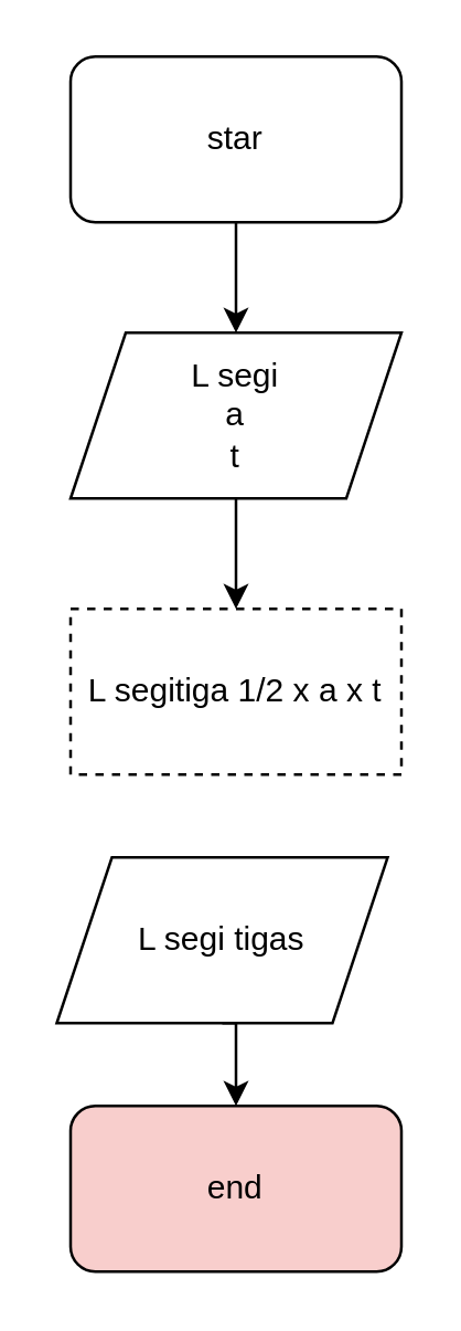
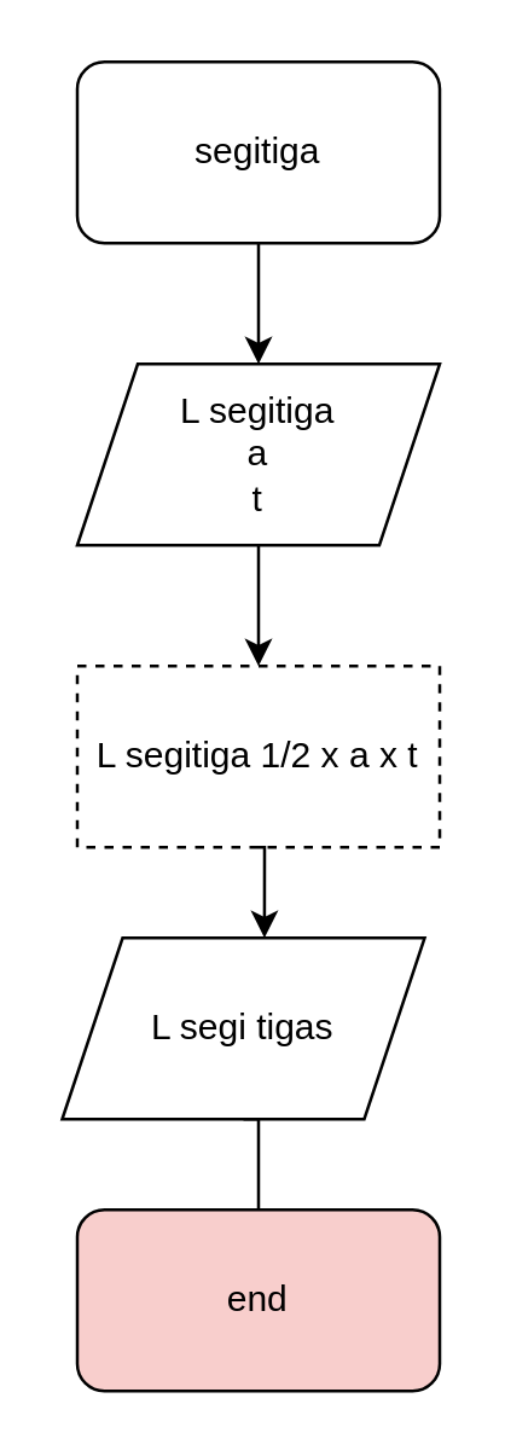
- <mxCell id="3" value="star" style="rounded=1;whiteSpace=wrap;html=1;" vertex="1" parent="1"><mxGeometry x="25" y="20" width="120" height="60" as="geometry" /></mxCell>
+ <mxCell id="3" value="segitiga" style="rounded=1;whiteSpace=wrap;html=1;" vertex="1" parent="1"><mxGeometry x="25" y="20" width="120" height="60" as="geometry" /></mxCell>
- <mxCell id="5" value="&lt;div&gt;L segi&lt;/div&gt;&lt;div&gt;a&lt;/div&gt;&lt;div&gt;t&lt;br&gt;&lt;/div&gt;" style="shape=parallelogram;perimeter=parallelogramPerimeter;whiteSpace=wrap;html=1;fixedSize=1;" vertex="1" parent="1"><mxGeometry x="25" y="120" width="120" height="60" as="geometry" /></mxCell>
+ <mxCell id="5" value="&lt;div&gt;L segitiga&lt;/div&gt;&lt;div&gt;a&lt;/div&gt;&lt;div&gt;t&lt;br&gt;&lt;/div&gt;" style="shape=parallelogram;perimeter=parallelogramPerimeter;whiteSpace=wrap;html=1;fixedSize=1;" vertex="1" parent="1"><mxGeometry x="25" y="120" width="120" height="60" as="geometry" /></mxCell>
+ <mxCell id="11" style="edgeStyle=orthogonalEdgeStyle;rounded=0;orthogonalLoop=1;jettySize=auto;html=1;exitX=0.5;exitY=1;exitDx=0;exitDy=0;entryX=0.558;entryY=0;entryDx=0;entryDy=0;entryPerimeter=0;" edge="1" parent="1" source="7" target="9"><mxGeometry relative="1" as="geometry" /></mxCell>
- <mxCell id="8" style="edgeStyle=orthogonalEdgeStyle;rounded=0;orthogonalLoop=1;jettySize=auto;html=1;exitX=0.5;exitY=1;exitDx=0;exitDy=0;" edge="1" parent="1" source="9" target="10"><mxGeometry relative="1" as="geometry"><Array as="points"><mxPoint x="85" y="370" /></Array></mxGeometry></mxCell>
+ <mxCell id="8" style="edgeStyle=orthogonalEdgeStyle;rounded=0;orthogonalLoop=1;jettySize=auto;html=1;exitX=0.5;exitY=1;exitDx=0;exitDy=0;endArrow=none;" edge="1" parent="1" source="9" target="10"><mxGeometry relative="1" as="geometry"><Array as="points"><mxPoint x="85" y="370" /></Array></mxGeometry></mxCell>
